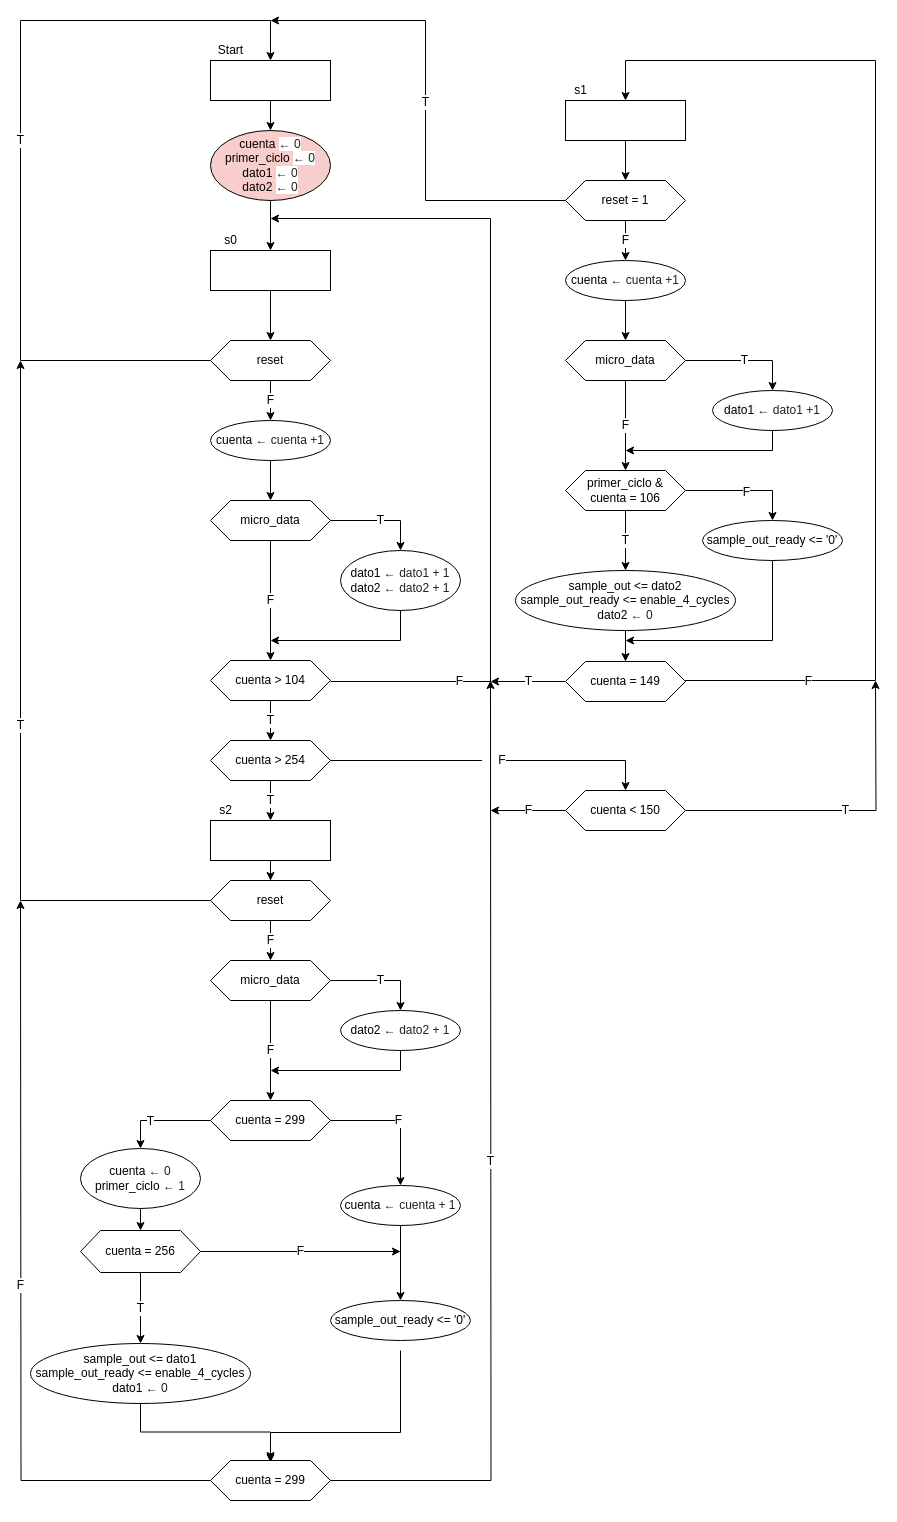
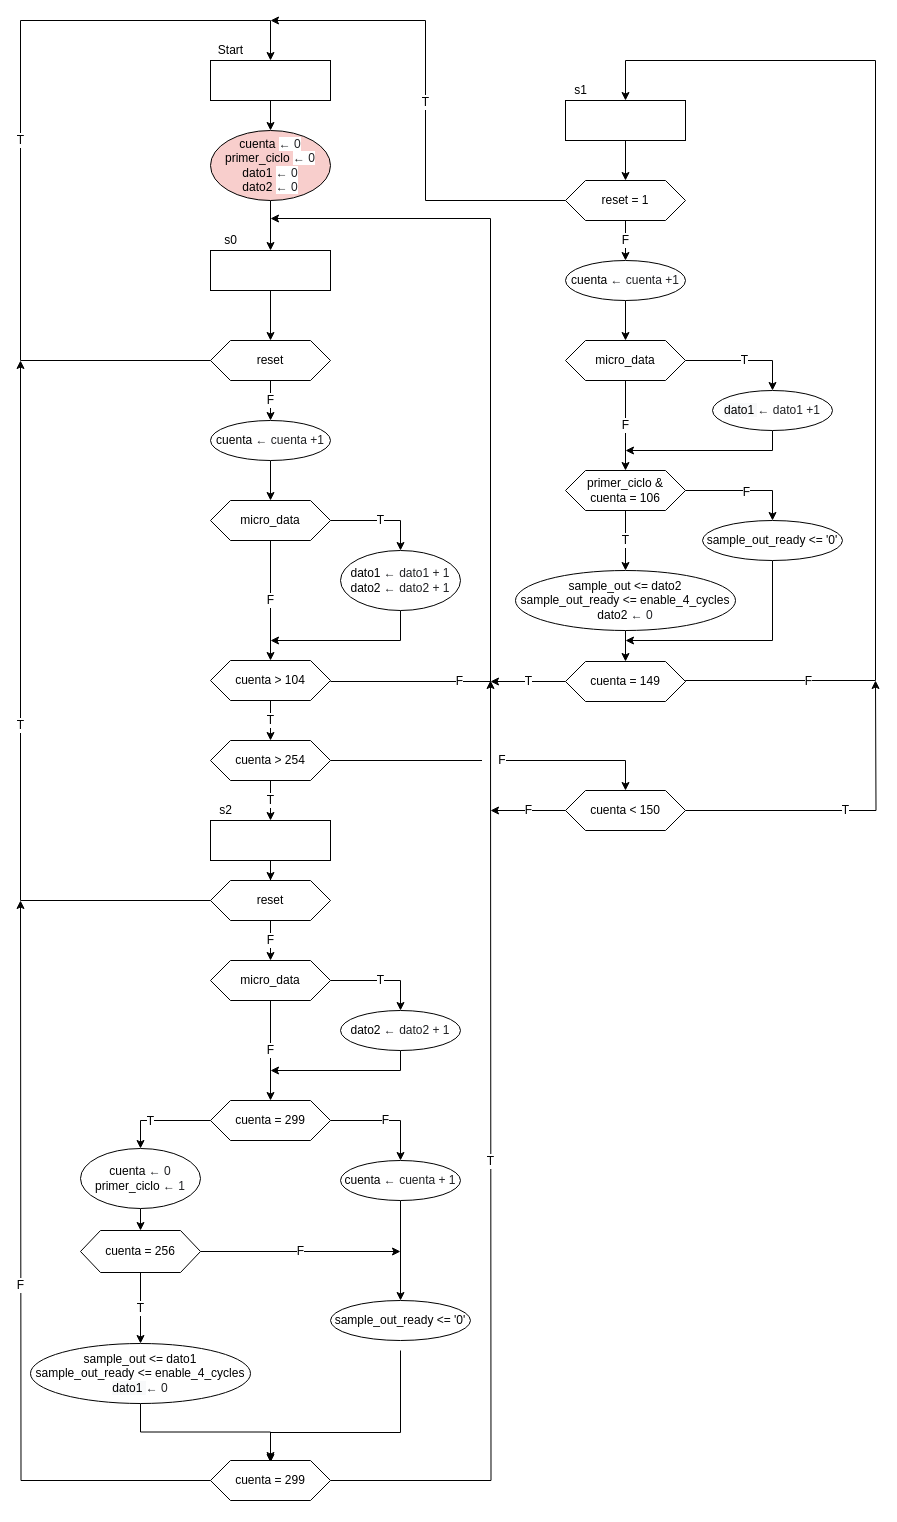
- <mxCell id="45" value="&lt;span&gt;cuenta&amp;nbsp;&lt;/span&gt;&lt;span style=&quot;color: rgb(32 , 33 , 36) ; text-align: left ; background-color: rgb(255 , 255 , 255)&quot;&gt;← cuenta + 1&lt;/span&gt;" style="ellipse;whiteSpace=wrap;html=1;rounded=0;" parent="1" vertex="1"><mxGeometry x="340" y="1185" width="120" height="40" as="geometry" /></mxCell>
+ <mxCell id="45" value="&lt;span&gt;cuenta&amp;nbsp;&lt;/span&gt;&lt;span style=&quot;color: rgb(32 , 33 , 36) ; text-align: left ; background-color: rgb(255 , 255 , 255)&quot;&gt;← cuenta + 1&lt;/span&gt;" style="ellipse;whiteSpace=wrap;html=1;rounded=0;" parent="1" vertex="1"><mxGeometry x="340" y="1160" width="120" height="40" as="geometry" /></mxCell>
